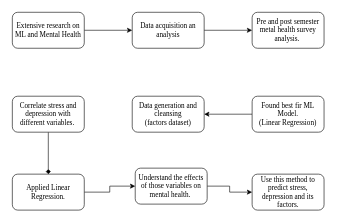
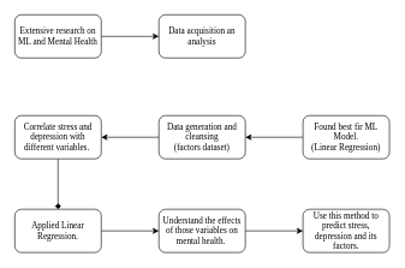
- <mxCell id="4" value="" style="edgeStyle=orthogonalEdgeStyle;rounded=0;orthogonalLoop=1;jettySize=auto;html=1;" edge="1" parent="1" source="5" target="6"><mxGeometry relative="1" as="geometry" /></mxCell>
- <mxCell id="6" value="&lt;font face=&quot;Times New Roman&quot;&gt;Pre and post semester metal health survey analysis.&amp;nbsp;&lt;/font&gt;" style="whiteSpace=wrap;html=1;rounded=1;" vertex="1" parent="1"><mxGeometry x="420" y="20" width="120" height="60" as="geometry" /></mxCell>
+ <mxCell id="7" value="" style="edgeStyle=orthogonalEdgeStyle;rounded=0;orthogonalLoop=1;jettySize=auto;html=1;" edge="1" parent="1" source="8" target="10"><mxGeometry relative="1" as="geometry" /></mxCell>
- <mxCell id="16" value="&#10;&#10;&lt;span style=&quot;color: rgb(0, 0, 0); font-family: &amp;quot;times new roman&amp;quot;; font-size: 12px; font-style: normal; font-weight: 400; letter-spacing: normal; text-align: center; text-indent: 0px; text-transform: none; word-spacing: 0px; background-color: rgb(255, 255, 255); display: inline; float: none;&quot;&gt;Understand the effects of those variables on mental health.&amp;nbsp;&lt;/span&gt;&#10;&#10;" style="whiteSpace=wrap;html=1;rounded=1;" vertex="1" parent="1"><mxGeometry x="225" y="280" width="120" height="60" as="geometry" /></mxCell>
+ <mxCell id="16" value="&#10;&#10;&lt;span style=&quot;color: rgb(0, 0, 0); font-family: &amp;quot;times new roman&amp;quot;; font-size: 12px; font-style: normal; font-weight: 400; letter-spacing: normal; text-align: center; text-indent: 0px; text-transform: none; word-spacing: 0px; background-color: rgb(255, 255, 255); display: inline; float: none;&quot;&gt;Understand the effects of those variables on mental health.&amp;nbsp;&lt;/span&gt;&#10;&#10;" style="whiteSpace=wrap;html=1;rounded=1;" vertex="1" parent="1"><mxGeometry x="220" y="290" width="120" height="60" as="geometry" /></mxCell>
